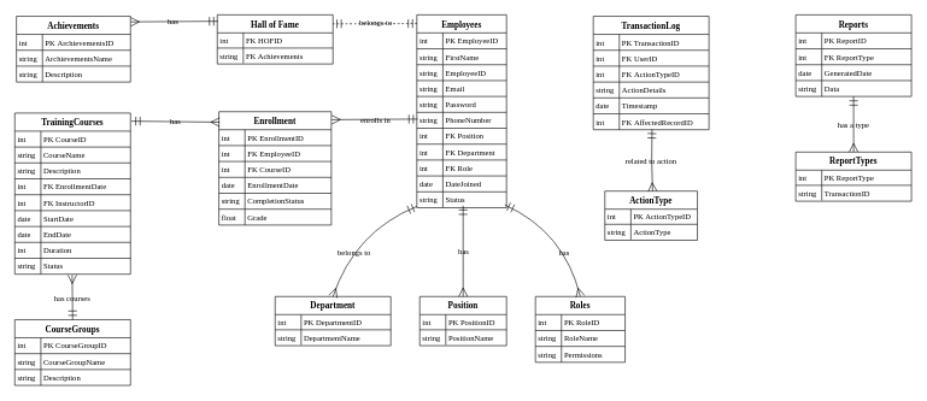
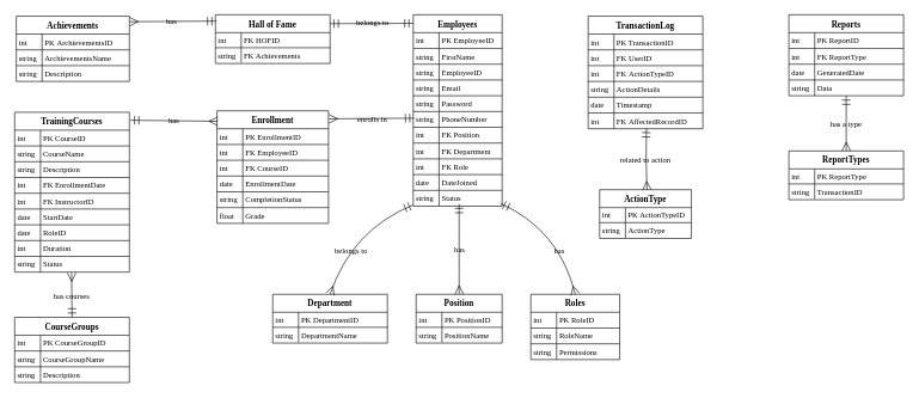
- <mxCell id="189" value="belongs to" style="curved=1;startArrow=ERmandOne;startSize=10;endArrow=ERmandOne;endSize=10;exitX=0.997;exitY=0.183;rounded=0;hachureGap=4;fontFamily=Architects Daughter;fontSource=https%3A%2F%2Ffonts.googleapis.com%2Fcss%3Ffamily%3DArchitects%2BDaughter;exitDx=0;exitDy=0;labelBackgroundColor=none;fontColor=default;endFill=0;exitPerimeter=0;entryX=0.001;entryY=0.045;entryDx=0;entryDy=0;entryPerimeter=0;dashed=1;" edge="1" parent="1" source="181" target="2"><mxGeometry x="0.021" y="2" relative="1" as="geometry"><Array as="points" /><mxPoint x="380" y="251" as="sourcePoint" /><mxPoint x="502" y="250" as="targetPoint" /><mxPoint as="offset" /></mxGeometry></mxCell>
+ <mxCell id="189" value="belongs to" style="curved=1;startArrow=ERmandOne;startSize=10;;endArrow=ERmandOne;endSize=10;;exitX=0.997;exitY=0.183;rounded=0;hachureGap=4;fontFamily=Architects Daughter;fontSource=https%3A%2F%2Ffonts.googleapis.com%2Fcss%3Ffamily%3DArchitects%2BDaughter;exitDx=0;exitDy=0;labelBackgroundColor=none;fontColor=default;endFill=0;exitPerimeter=0;entryX=0.001;entryY=0.045;entryDx=0;entryDy=0;entryPerimeter=0;" edge="1" parent="1" source="181" target="2"><mxGeometry x="0.021" y="2" relative="1" as="geometry"><Array as="points" /><mxPoint x="380" y="251" as="sourcePoint" /><mxPoint x="502" y="250" as="targetPoint" /><mxPoint as="offset" /></mxGeometry></mxCell>
- <mxCell id="91" value="EndDate" style="shape=partialRectangle;connectable=0;fillColor=none;top=0;left=0;bottom=0;right=0;align=left;spacingLeft=2;overflow=hidden;fontSize=11;hachureGap=4;fontFamily=Architects Daughter;fontSource=https%3A%2F%2Ffonts.googleapis.com%2Fcss%3Ffamily%3DArchitects%2BDaughter;labelBackgroundColor=none;rounded=0;" parent="89" vertex="1"><mxGeometry x="36" width="124" height="22" as="geometry"><mxRectangle width="124" height="22" as="alternateBounds" /></mxGeometry></mxCell>
+ <mxCell id="91" value="RoleID" style="shape=partialRectangle;connectable=0;fillColor=none;top=0;left=0;bottom=0;right=0;align=left;spacingLeft=2;overflow=hidden;fontSize=11;hachureGap=4;fontFamily=Architects Daughter;fontSource=https%3A%2F%2Ffonts.googleapis.com%2Fcss%3Ffamily%3DArchitects%2BDaughter;labelBackgroundColor=none;rounded=0;" parent="89" vertex="1"><mxGeometry x="36" width="124" height="22" as="geometry"><mxRectangle width="124" height="22" as="alternateBounds" /></mxGeometry></mxCell>
